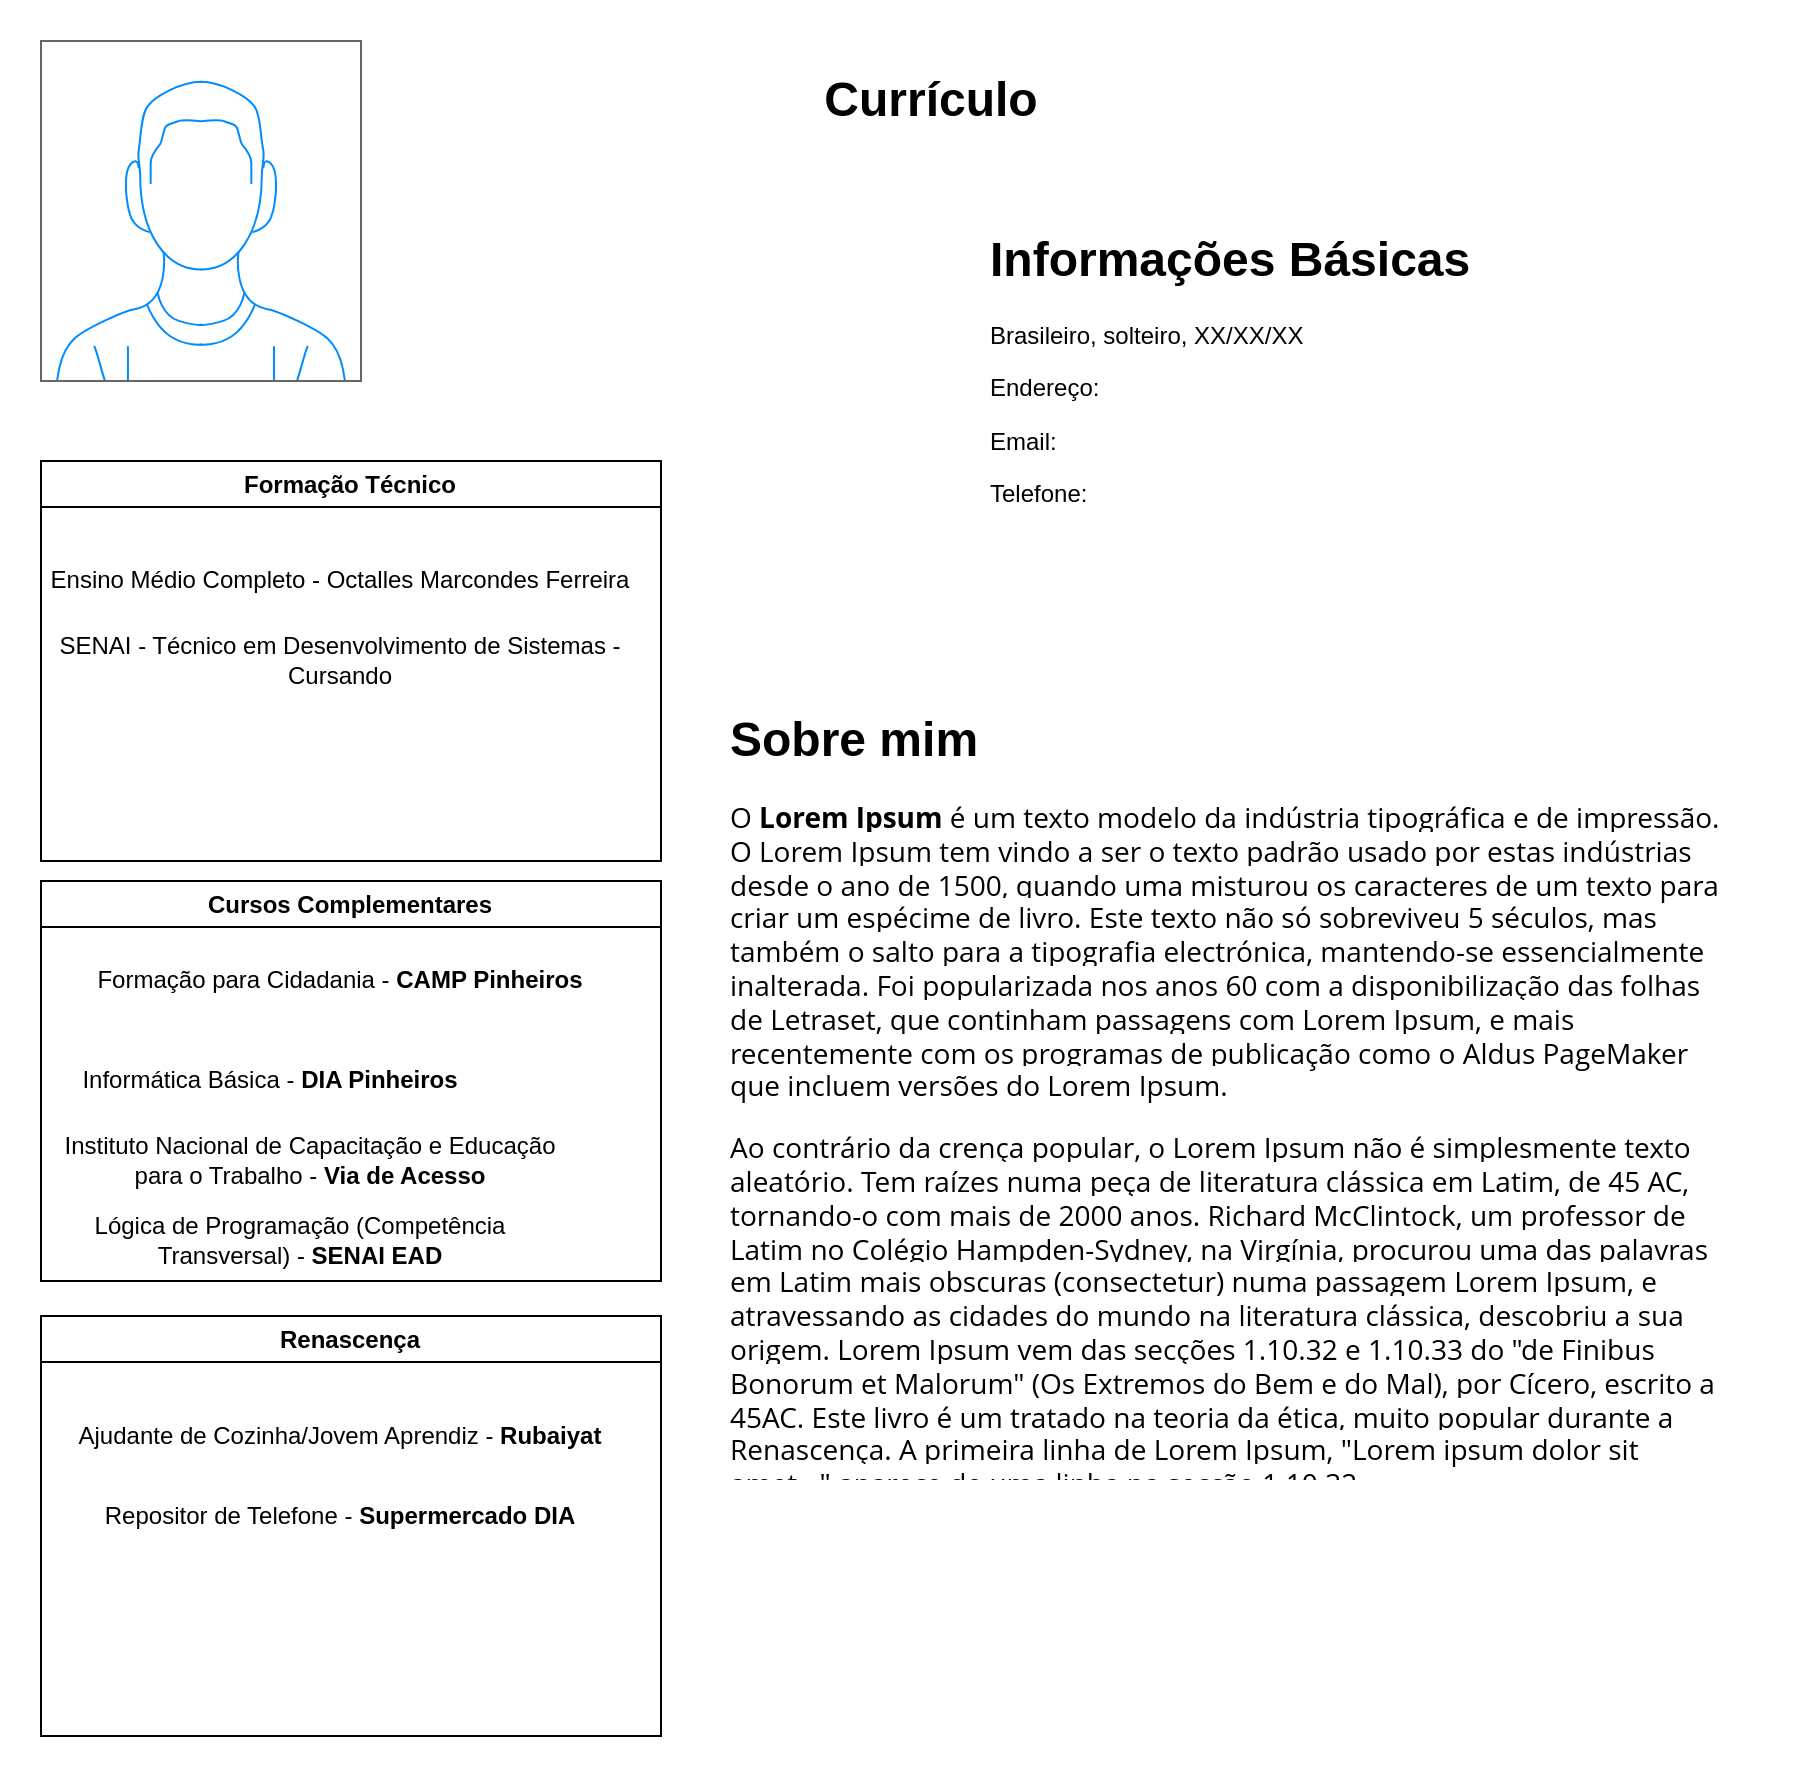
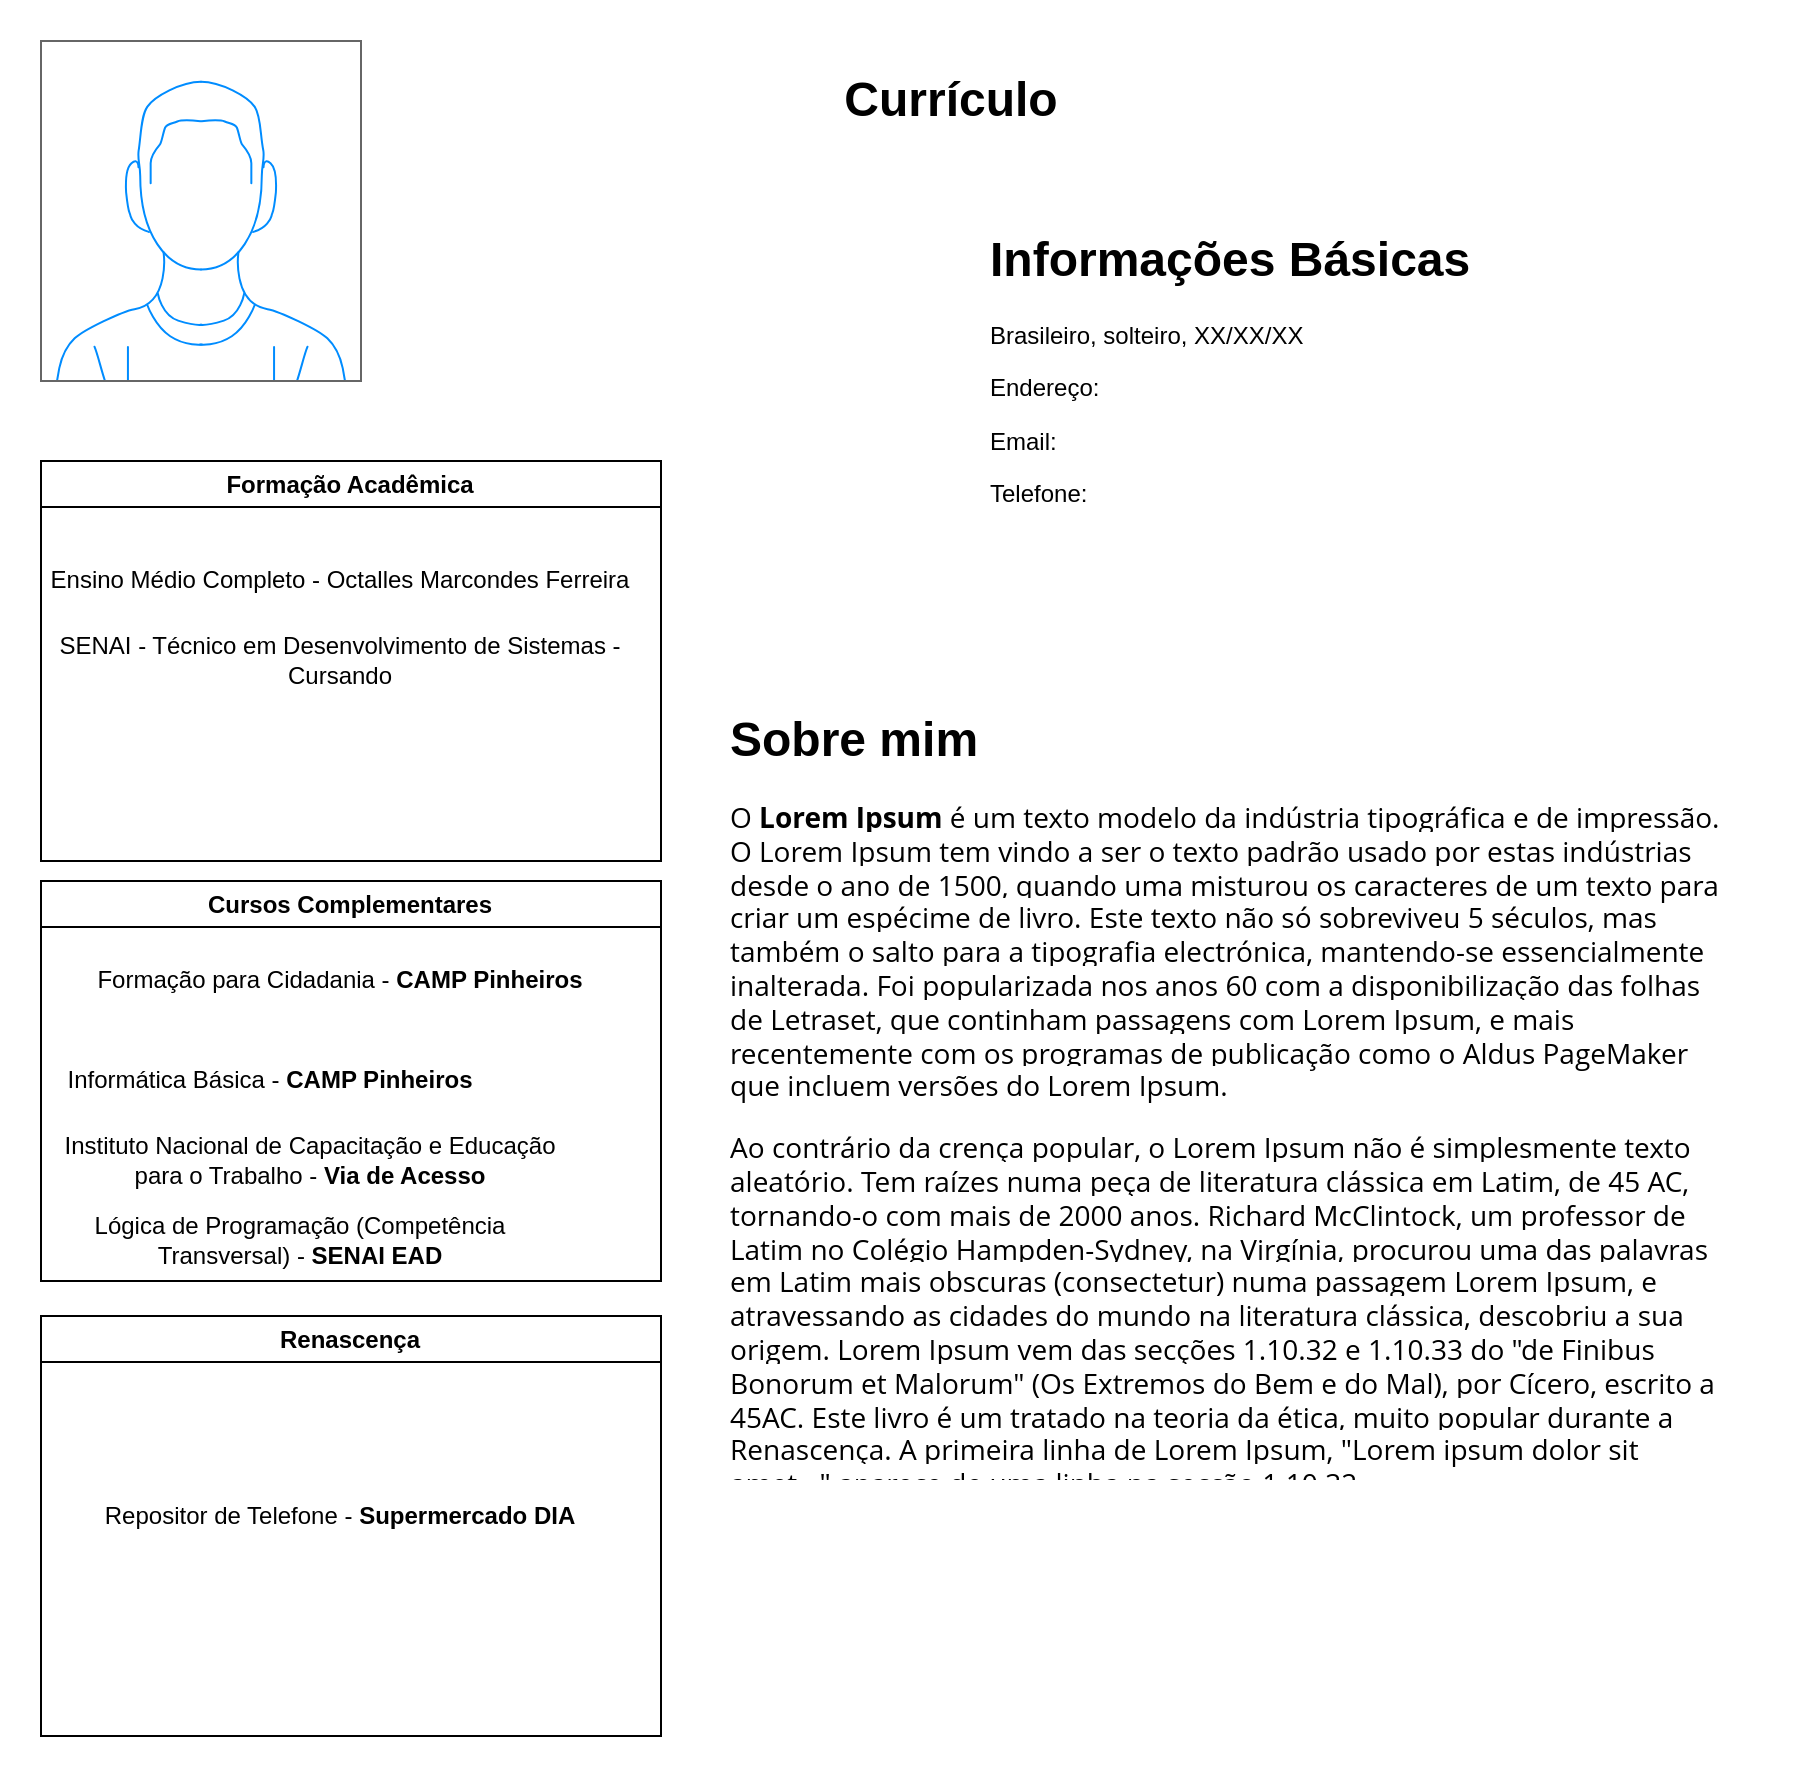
- <mxCell id="3" value="Currículo" style="text;strokeColor=none;fillColor=none;html=1;fontSize=24;fontStyle=1;verticalAlign=middle;align=center;" vertex="1" parent="1"><mxGeometry x="380" y="30" width="170" height="40" as="geometry" /></mxCell>
+ <mxCell id="3" value="Currículo" style="text;strokeColor=none;fillColor=none;html=1;fontSize=24;fontStyle=1;verticalAlign=middle;align=center;" vertex="1" parent="1"><mxGeometry x="390" y="30" width="170" height="40" as="geometry" /></mxCell>
- <mxCell id="4" value="Formação Técnico" style="swimlane;" vertex="1" parent="1"><mxGeometry x="20" y="230" width="310" height="200" as="geometry"><mxRectangle x="10" y="240" width="160" height="23" as="alternateBounds" /></mxGeometry></mxCell>
+ <mxCell id="4" value="Formação Acadêmica" style="swimlane;" vertex="1" parent="1"><mxGeometry x="20" y="230" width="310" height="200" as="geometry"><mxRectangle x="10" y="240" width="160" height="23" as="alternateBounds" /></mxGeometry></mxCell>
- <mxCell id="9" value="Informática Básica - &lt;b&gt;DIA Pinheiros&lt;/b&gt;" style="text;html=1;strokeColor=none;fillColor=none;align=center;verticalAlign=middle;whiteSpace=wrap;rounded=0;" vertex="1" parent="7"><mxGeometry x="10" y="80" width="210" height="40" as="geometry" /></mxCell>
+ <mxCell id="9" value="Informática Básica - &lt;b&gt;CAMP Pinheiros&lt;/b&gt;" style="text;html=1;strokeColor=none;fillColor=none;align=center;verticalAlign=middle;whiteSpace=wrap;rounded=0;" vertex="1" parent="7"><mxGeometry x="10" y="80" width="210" height="40" as="geometry" /></mxCell>
- <mxCell id="13" value="Ajudante de Cozinha/Jovem Aprendiz - &lt;b&gt;Rubaiyat&lt;/b&gt;" style="text;html=1;strokeColor=none;fillColor=none;align=center;verticalAlign=middle;whiteSpace=wrap;rounded=0;" vertex="1" parent="12"><mxGeometry y="40" width="300" height="40" as="geometry" /></mxCell>
